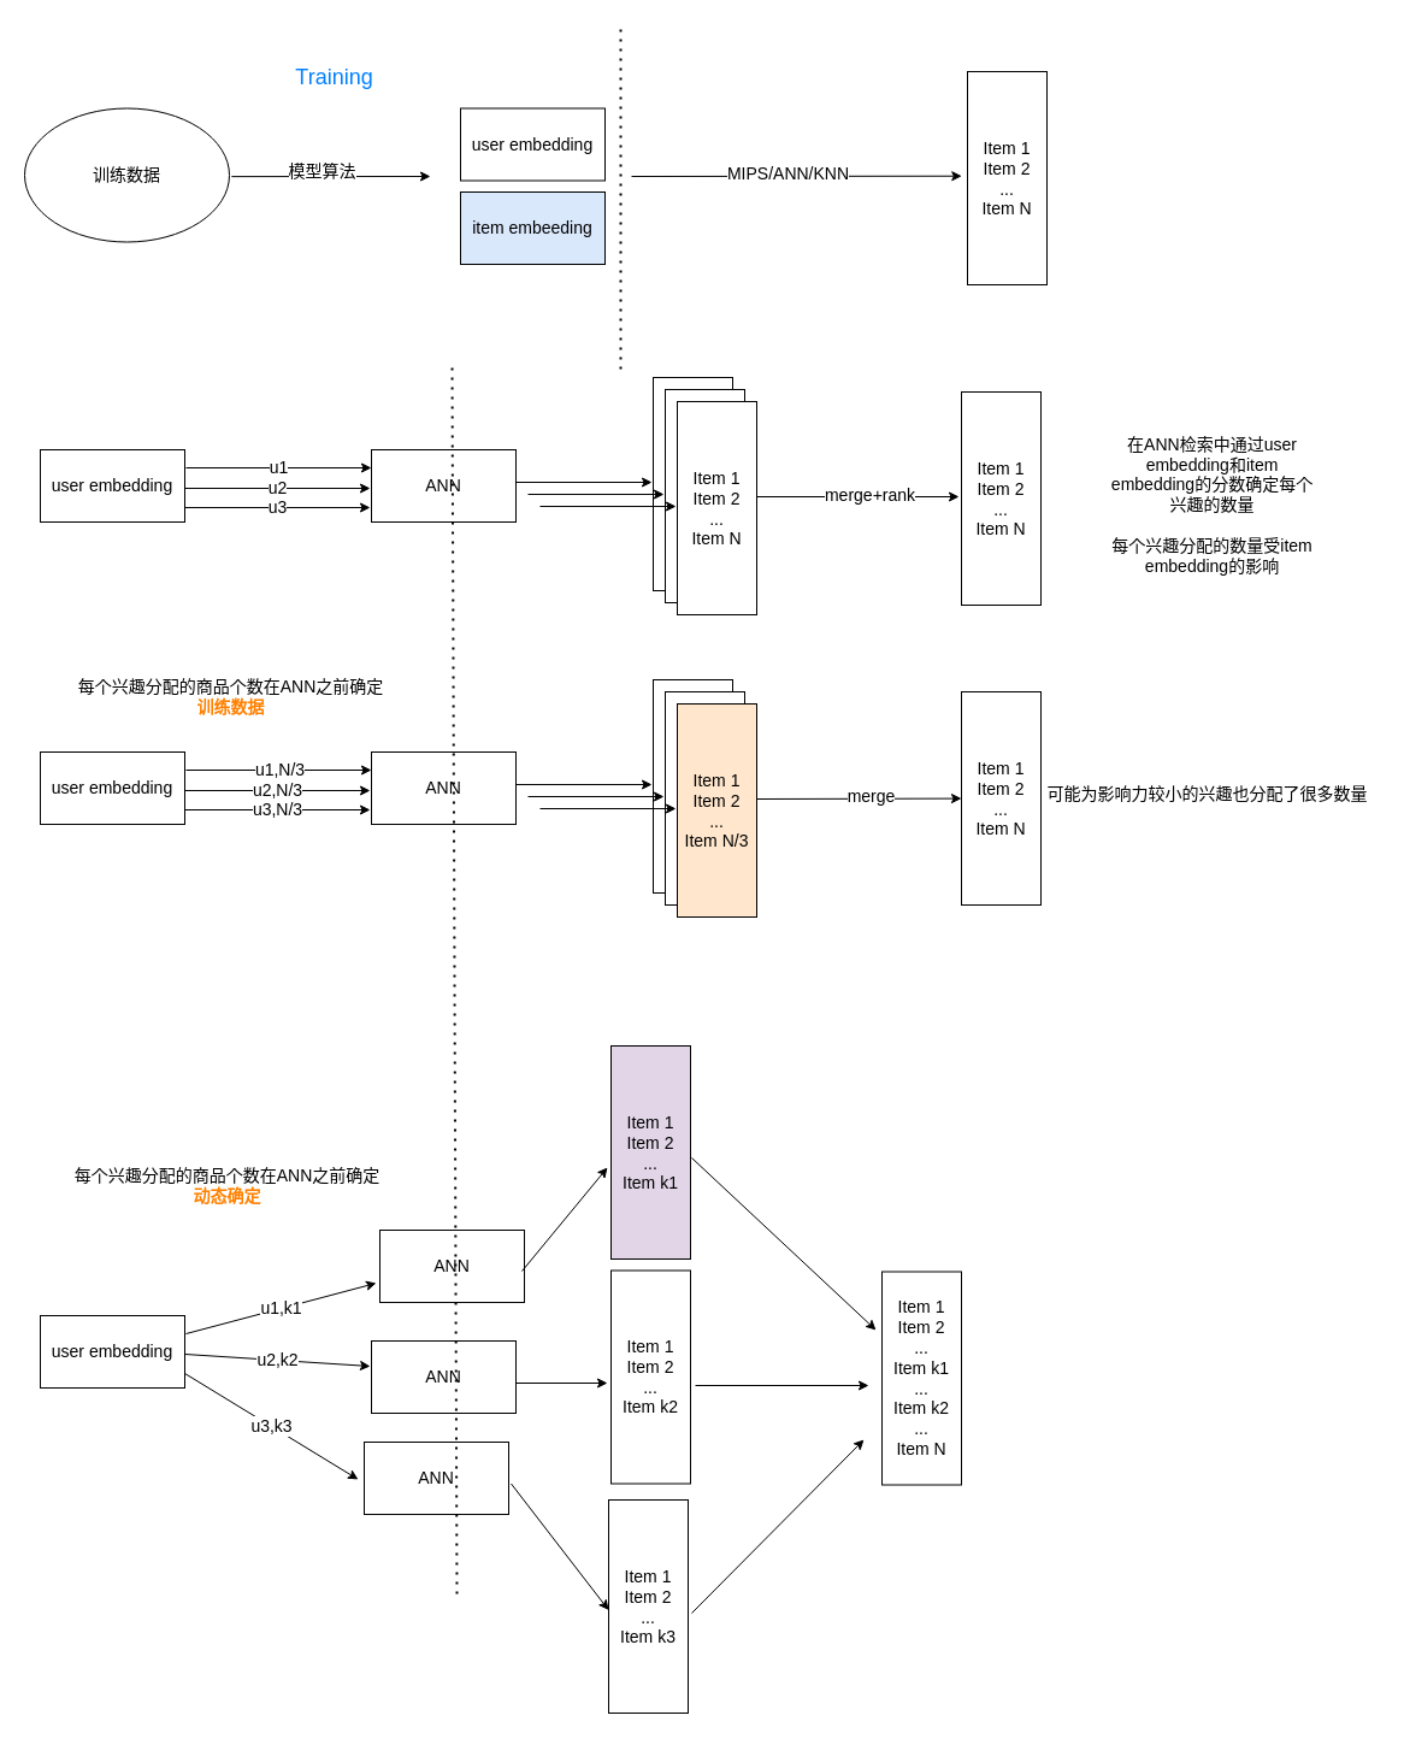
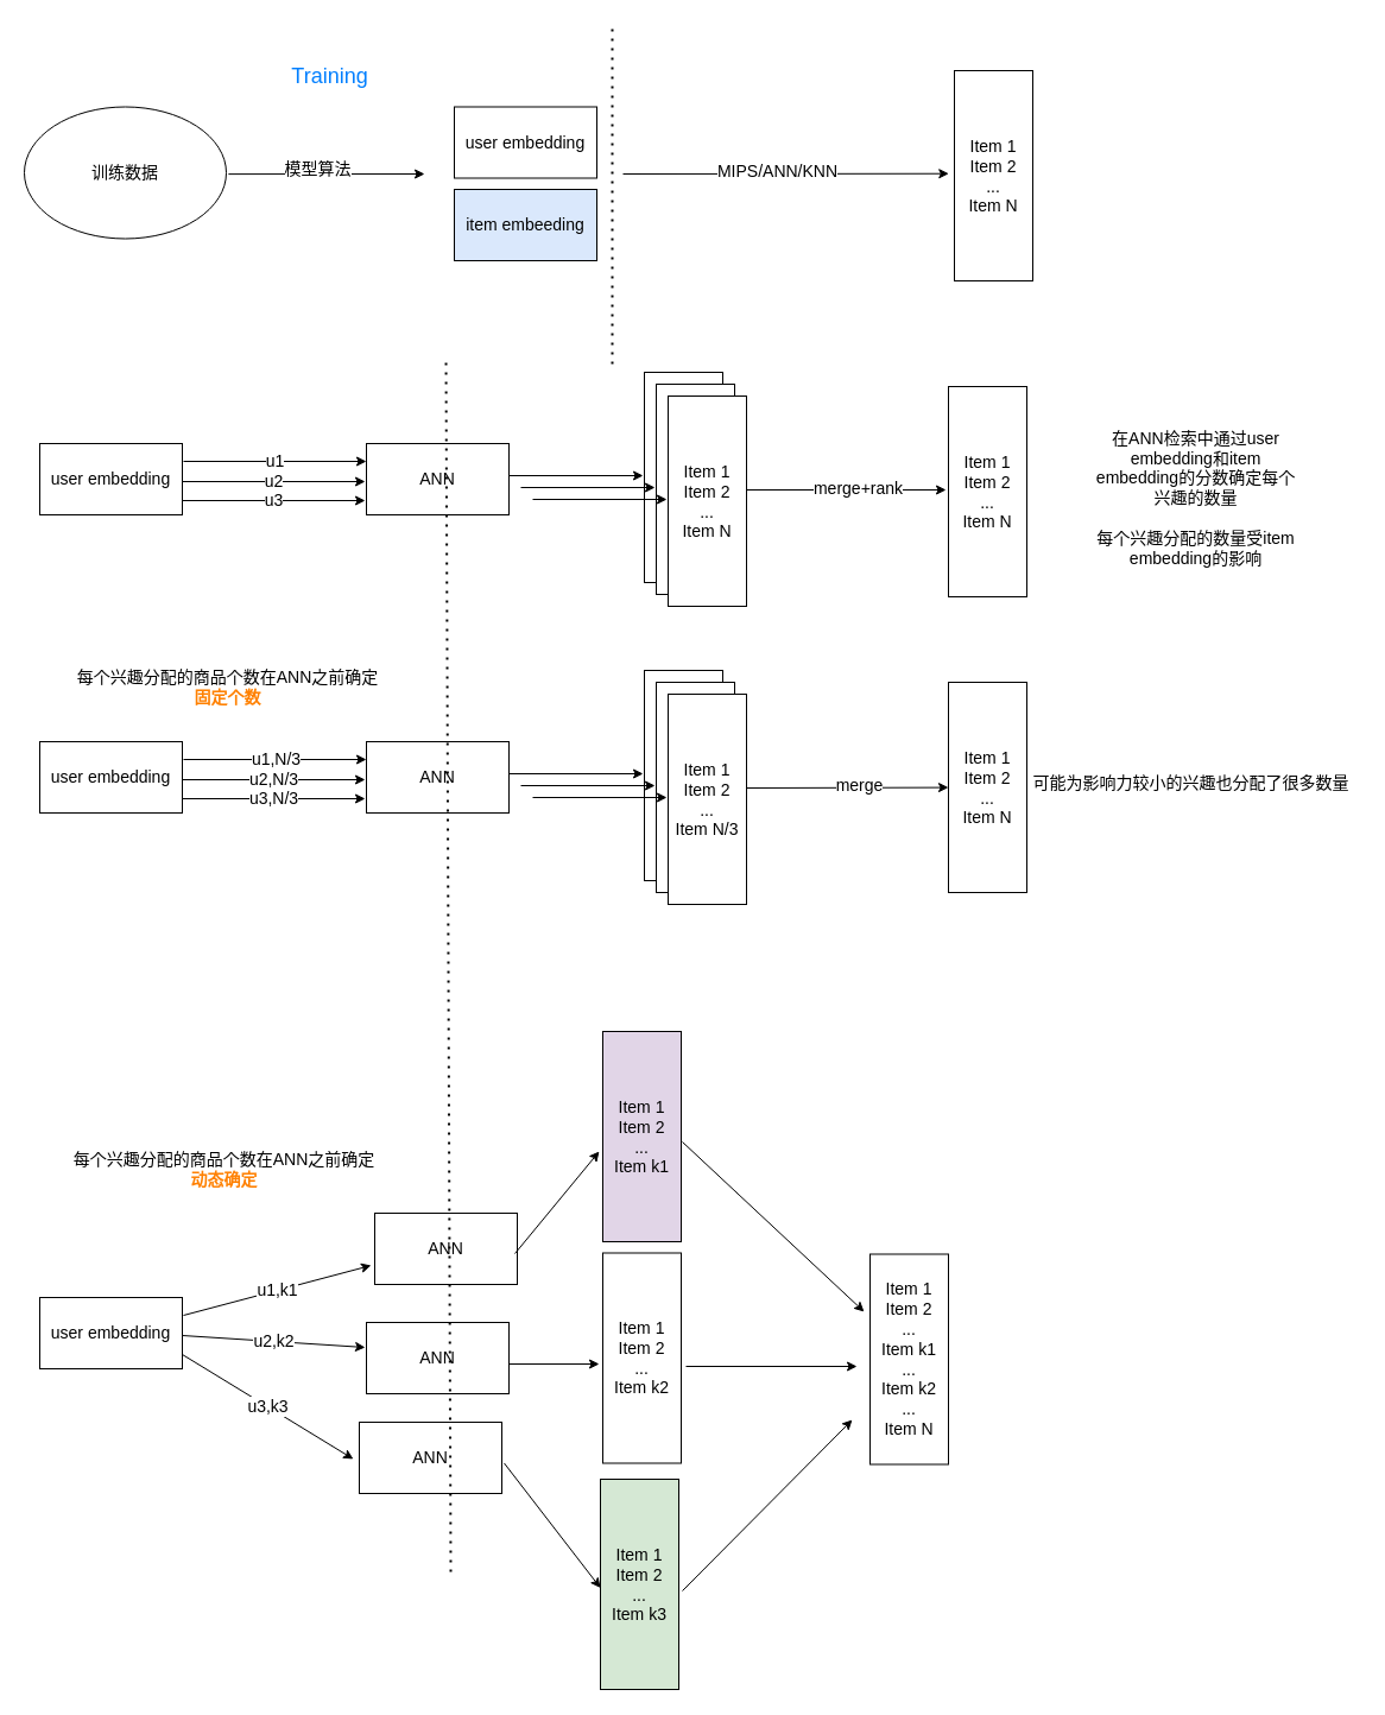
- <mxCell id="63" value="&lt;font color=&quot;#000000&quot;&gt;每个兴趣分配的商品个数在ANN之前确定&lt;/font&gt;&lt;div&gt;&lt;b&gt;训练数据&lt;/b&gt;&lt;/div&gt;" style="text;html=1;align=center;verticalAlign=middle;resizable=0;points=[];autosize=1;strokeColor=none;fillColor=none;fontSize=14;fontColor=#FF8000;" vertex="1" parent="1"><mxGeometry x="55" y="555" width="272" height="46" as="geometry" /></mxCell>
+ <mxCell id="63" value="&lt;font color=&quot;#000000&quot;&gt;每个兴趣分配的商品个数在ANN之前确定&lt;/font&gt;&lt;div&gt;&lt;b&gt;固定个数&lt;/b&gt;&lt;/div&gt;" style="text;html=1;align=center;verticalAlign=middle;resizable=0;points=[];autosize=1;strokeColor=none;fillColor=none;fontSize=14;fontColor=#FF8000;" vertex="1" parent="1"><mxGeometry x="55" y="555" width="272" height="46" as="geometry" /></mxCell>
- <mxCell id="33" value="Item 1&lt;div style=&quot;font-size: 14px;&quot;&gt;Item 2&lt;/div&gt;&lt;div style=&quot;font-size: 14px;&quot;&gt;...&lt;/div&gt;&lt;div style=&quot;font-size: 14px;&quot;&gt;Item N/3&lt;/div&gt;" style="rounded=0;whiteSpace=wrap;html=1;rotation=0;fontSize=14;fillColor=#ffe6cc;" vertex="1" parent="1"><mxGeometry x="562" y="584" width="66" height="177" as="geometry" /></mxCell>
+ <mxCell id="33" value="Item 1&lt;div style=&quot;font-size: 14px;&quot;&gt;Item 2&lt;/div&gt;&lt;div style=&quot;font-size: 14px;&quot;&gt;...&lt;/div&gt;&lt;div style=&quot;font-size: 14px;&quot;&gt;Item N/3&lt;/div&gt;" style="rounded=0;whiteSpace=wrap;html=1;rotation=0;fontSize=14;" vertex="1" parent="1"><mxGeometry x="562" y="584" width="66" height="177" as="geometry" /></mxCell>
- <mxCell id="49" value="Item 1&lt;div style=&quot;font-size: 14px;&quot;&gt;Item 2&lt;/div&gt;&lt;div style=&quot;font-size: 14px;&quot;&gt;...&lt;/div&gt;&lt;div style=&quot;font-size: 14px;&quot;&gt;Item k3&lt;/div&gt;" style="rounded=0;whiteSpace=wrap;html=1;rotation=0;fontSize=14;" vertex="1" parent="1"><mxGeometry x="505" y="1245" width="66" height="177" as="geometry" /></mxCell>
+ <mxCell id="49" value="Item 1&lt;div style=&quot;font-size: 14px;&quot;&gt;Item 2&lt;/div&gt;&lt;div style=&quot;font-size: 14px;&quot;&gt;...&lt;/div&gt;&lt;div style=&quot;font-size: 14px;&quot;&gt;Item k3&lt;/div&gt;" style="rounded=0;whiteSpace=wrap;html=1;rotation=0;fontSize=14;fillColor=#d5e8d4;" vertex="1" parent="1"><mxGeometry x="505" y="1245" width="66" height="177" as="geometry" /></mxCell>
